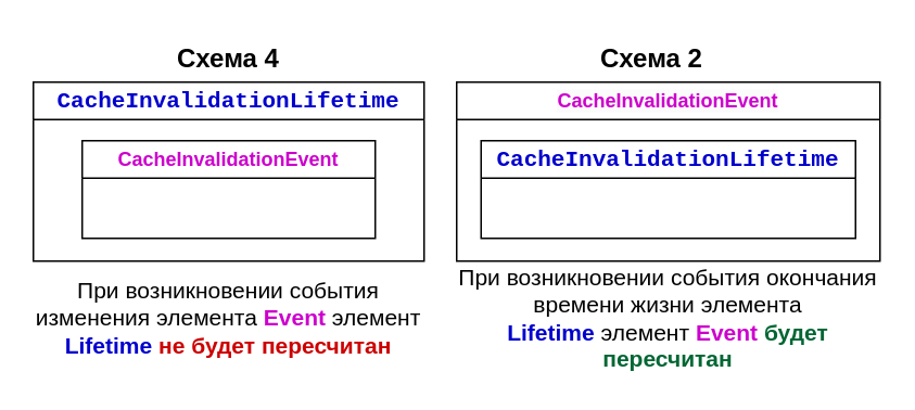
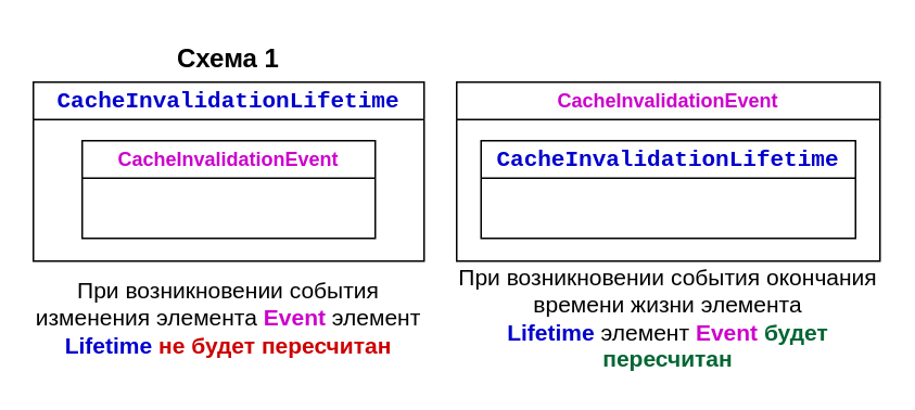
- <mxCell id="8" value="&lt;b&gt;&lt;font style=&quot;font-size: 16px;&quot;&gt;Схема 4&lt;/font&gt;&lt;/b&gt;" style="text;html=1;align=center;verticalAlign=middle;whiteSpace=wrap;rounded=0;" vertex="1" parent="1"><mxGeometry x="20" y="20" width="240" height="30" as="geometry" /></mxCell>
+ <mxCell id="8" value="&lt;b&gt;&lt;font style=&quot;font-size: 16px;&quot;&gt;Схема 1&lt;/font&gt;&lt;/b&gt;" style="text;html=1;align=center;verticalAlign=middle;whiteSpace=wrap;rounded=0;" vertex="1" parent="1"><mxGeometry x="20" y="20" width="240" height="30" as="geometry" /></mxCell>
- <mxCell id="9" value="&lt;b&gt;&lt;font style=&quot;font-size: 16px;&quot;&gt;Схема 2&lt;/font&gt;&lt;/b&gt;" style="text;html=1;align=center;verticalAlign=middle;whiteSpace=wrap;rounded=0;" vertex="1" parent="1"><mxGeometry x="280" y="20" width="240" height="30" as="geometry" /></mxCell>
